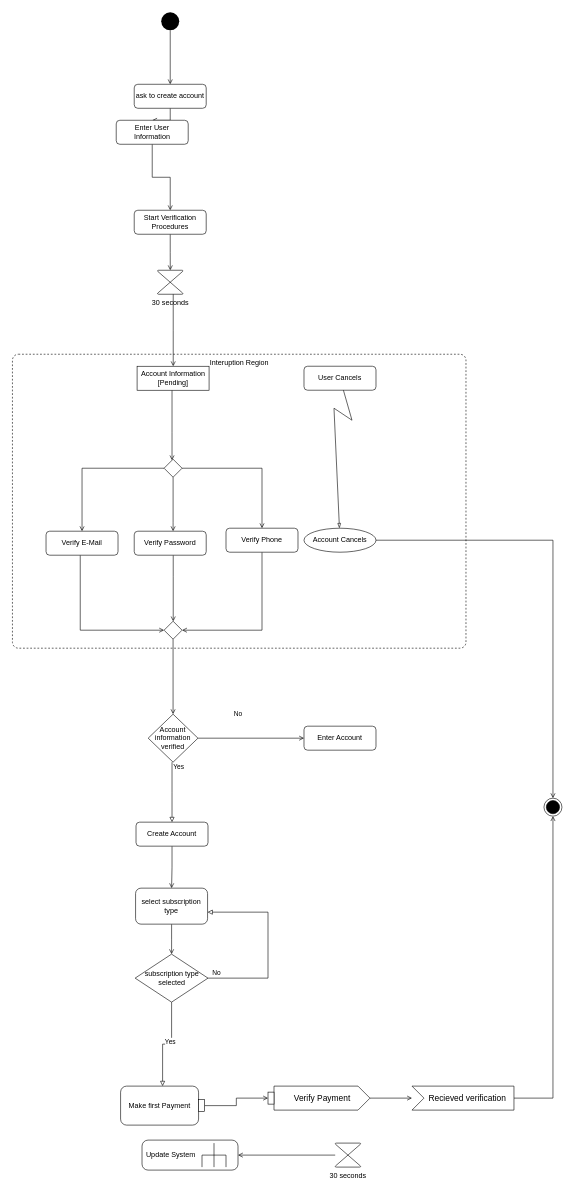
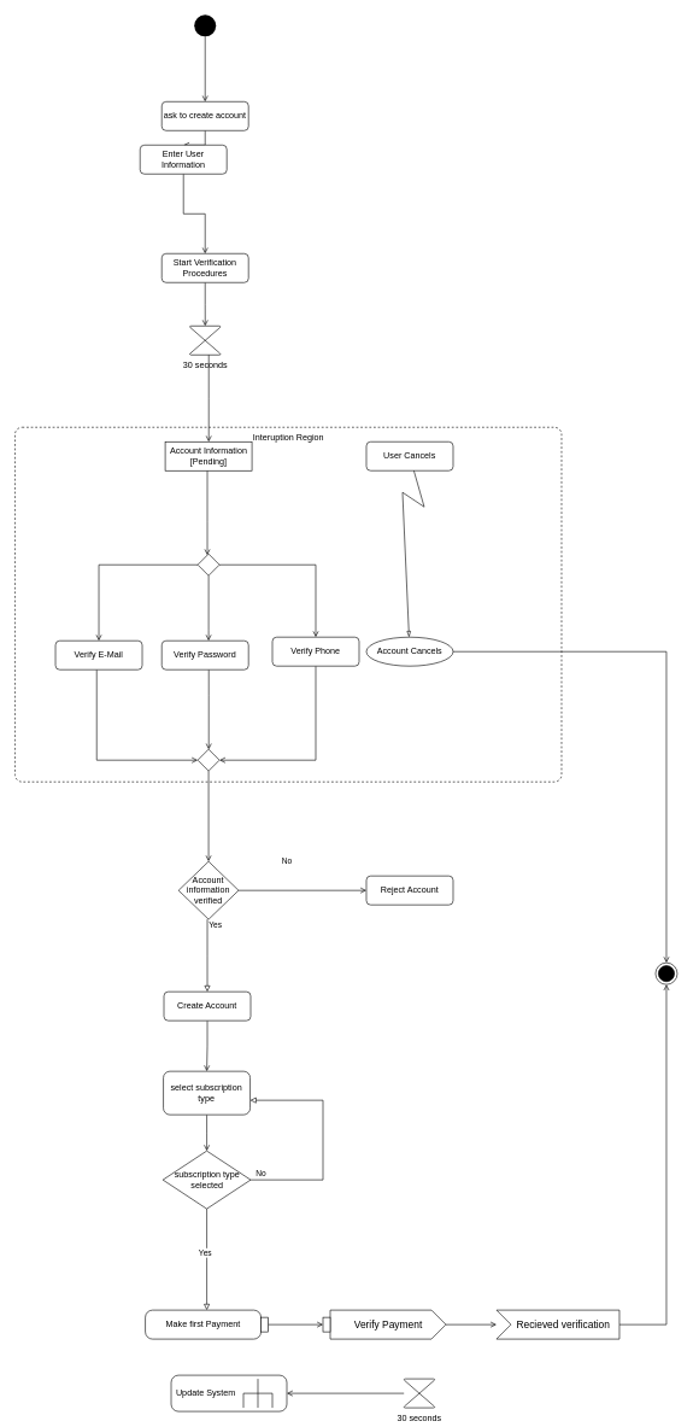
- <mxCell id="15" value="Enter Account" style="rounded=1;whiteSpace=wrap;html=1;fontSize=12;glass=0;strokeWidth=1;shadow=0;" vertex="1" parent="1"><mxGeometry x="506" y="1210" width="120" height="40" as="geometry" /></mxCell>
+ <mxCell id="15" value="Reject Account" style="rounded=1;whiteSpace=wrap;html=1;fontSize=12;glass=0;strokeWidth=1;shadow=0;" vertex="1" parent="1"><mxGeometry x="506" y="1210" width="120" height="40" as="geometry" /></mxCell>
- <mxCell id="49" value="Make first Payment" style="shape=mxgraph.uml25.action;html=1;align=center;verticalAlign=middle;absoluteArcSize=1;arcSize=10;dashed=0;spacingRight=10;labelBackgroundColor=none;strokeWidth=1;fillColor=default;" vertex="1" parent="1"><mxGeometry x="200.25" y="1810" width="140" height="65" as="geometry" /></mxCell>
+ <mxCell id="49" value="Make first Payment" style="shape=mxgraph.uml25.action;html=1;align=center;verticalAlign=middle;absoluteArcSize=1;arcSize=10;dashed=0;spacingRight=10;labelBackgroundColor=none;strokeWidth=1;fillColor=default;" vertex="1" parent="1"><mxGeometry x="200.25" y="1810" width="170" height="40" as="geometry" /></mxCell>
